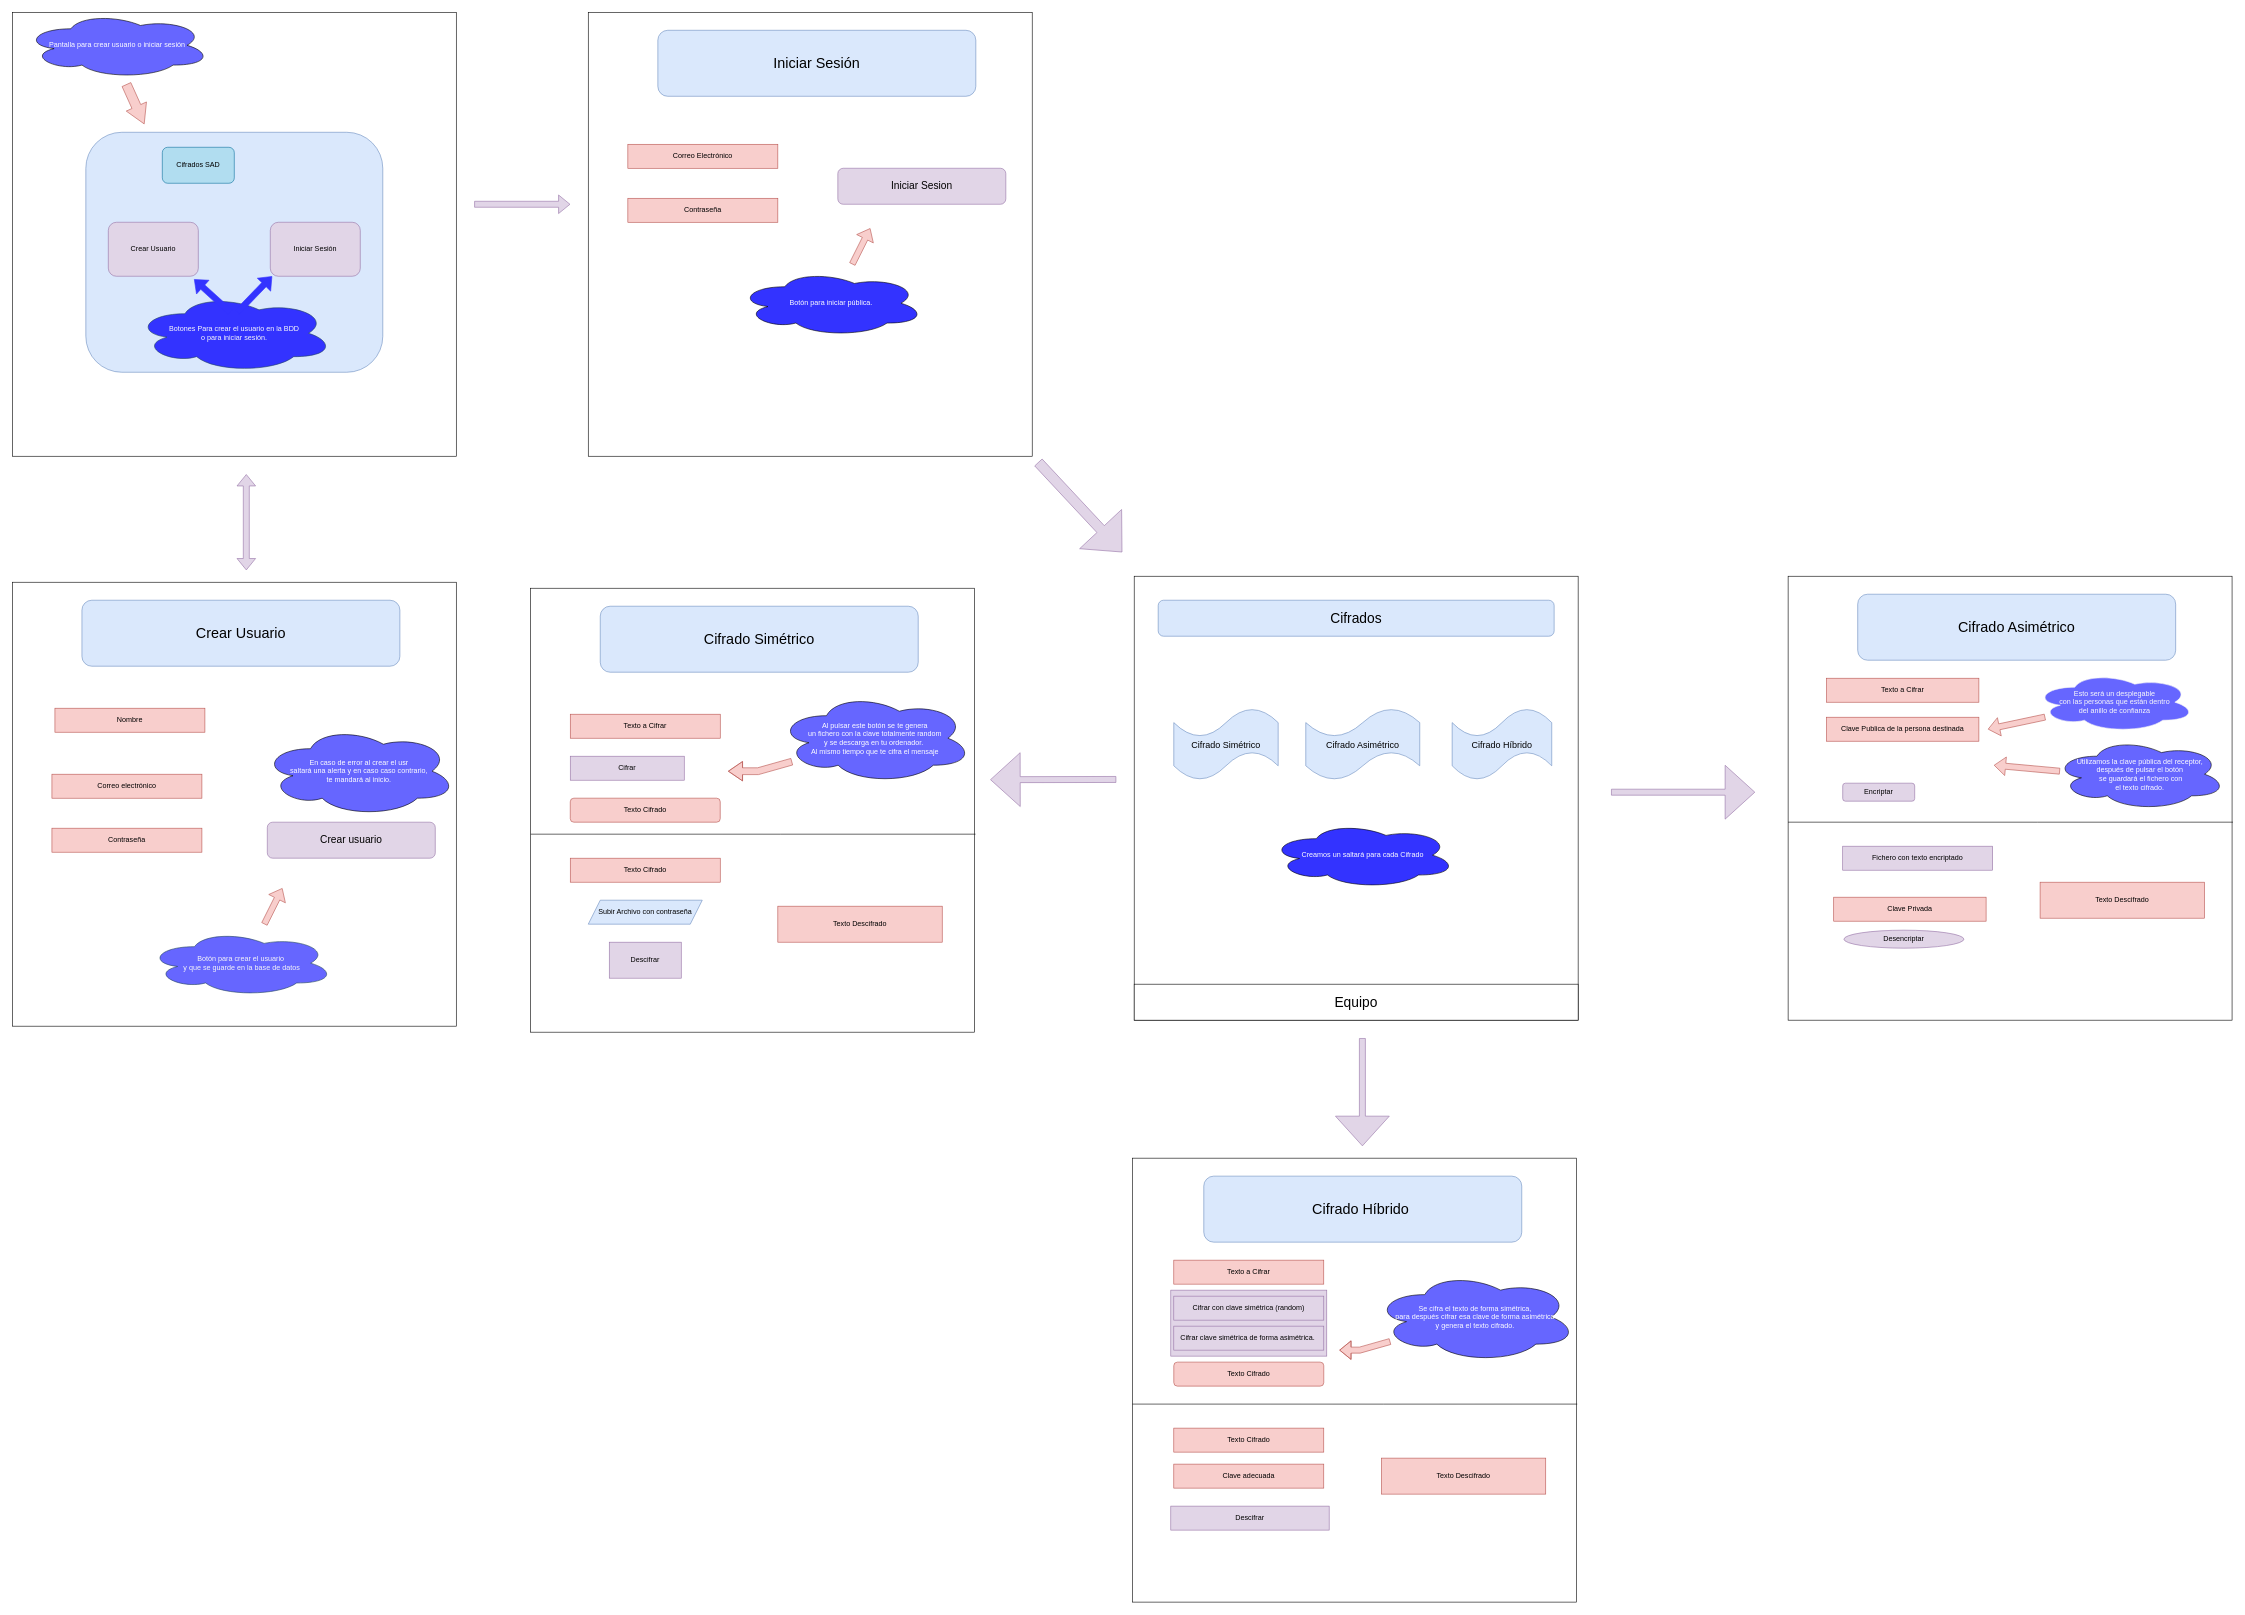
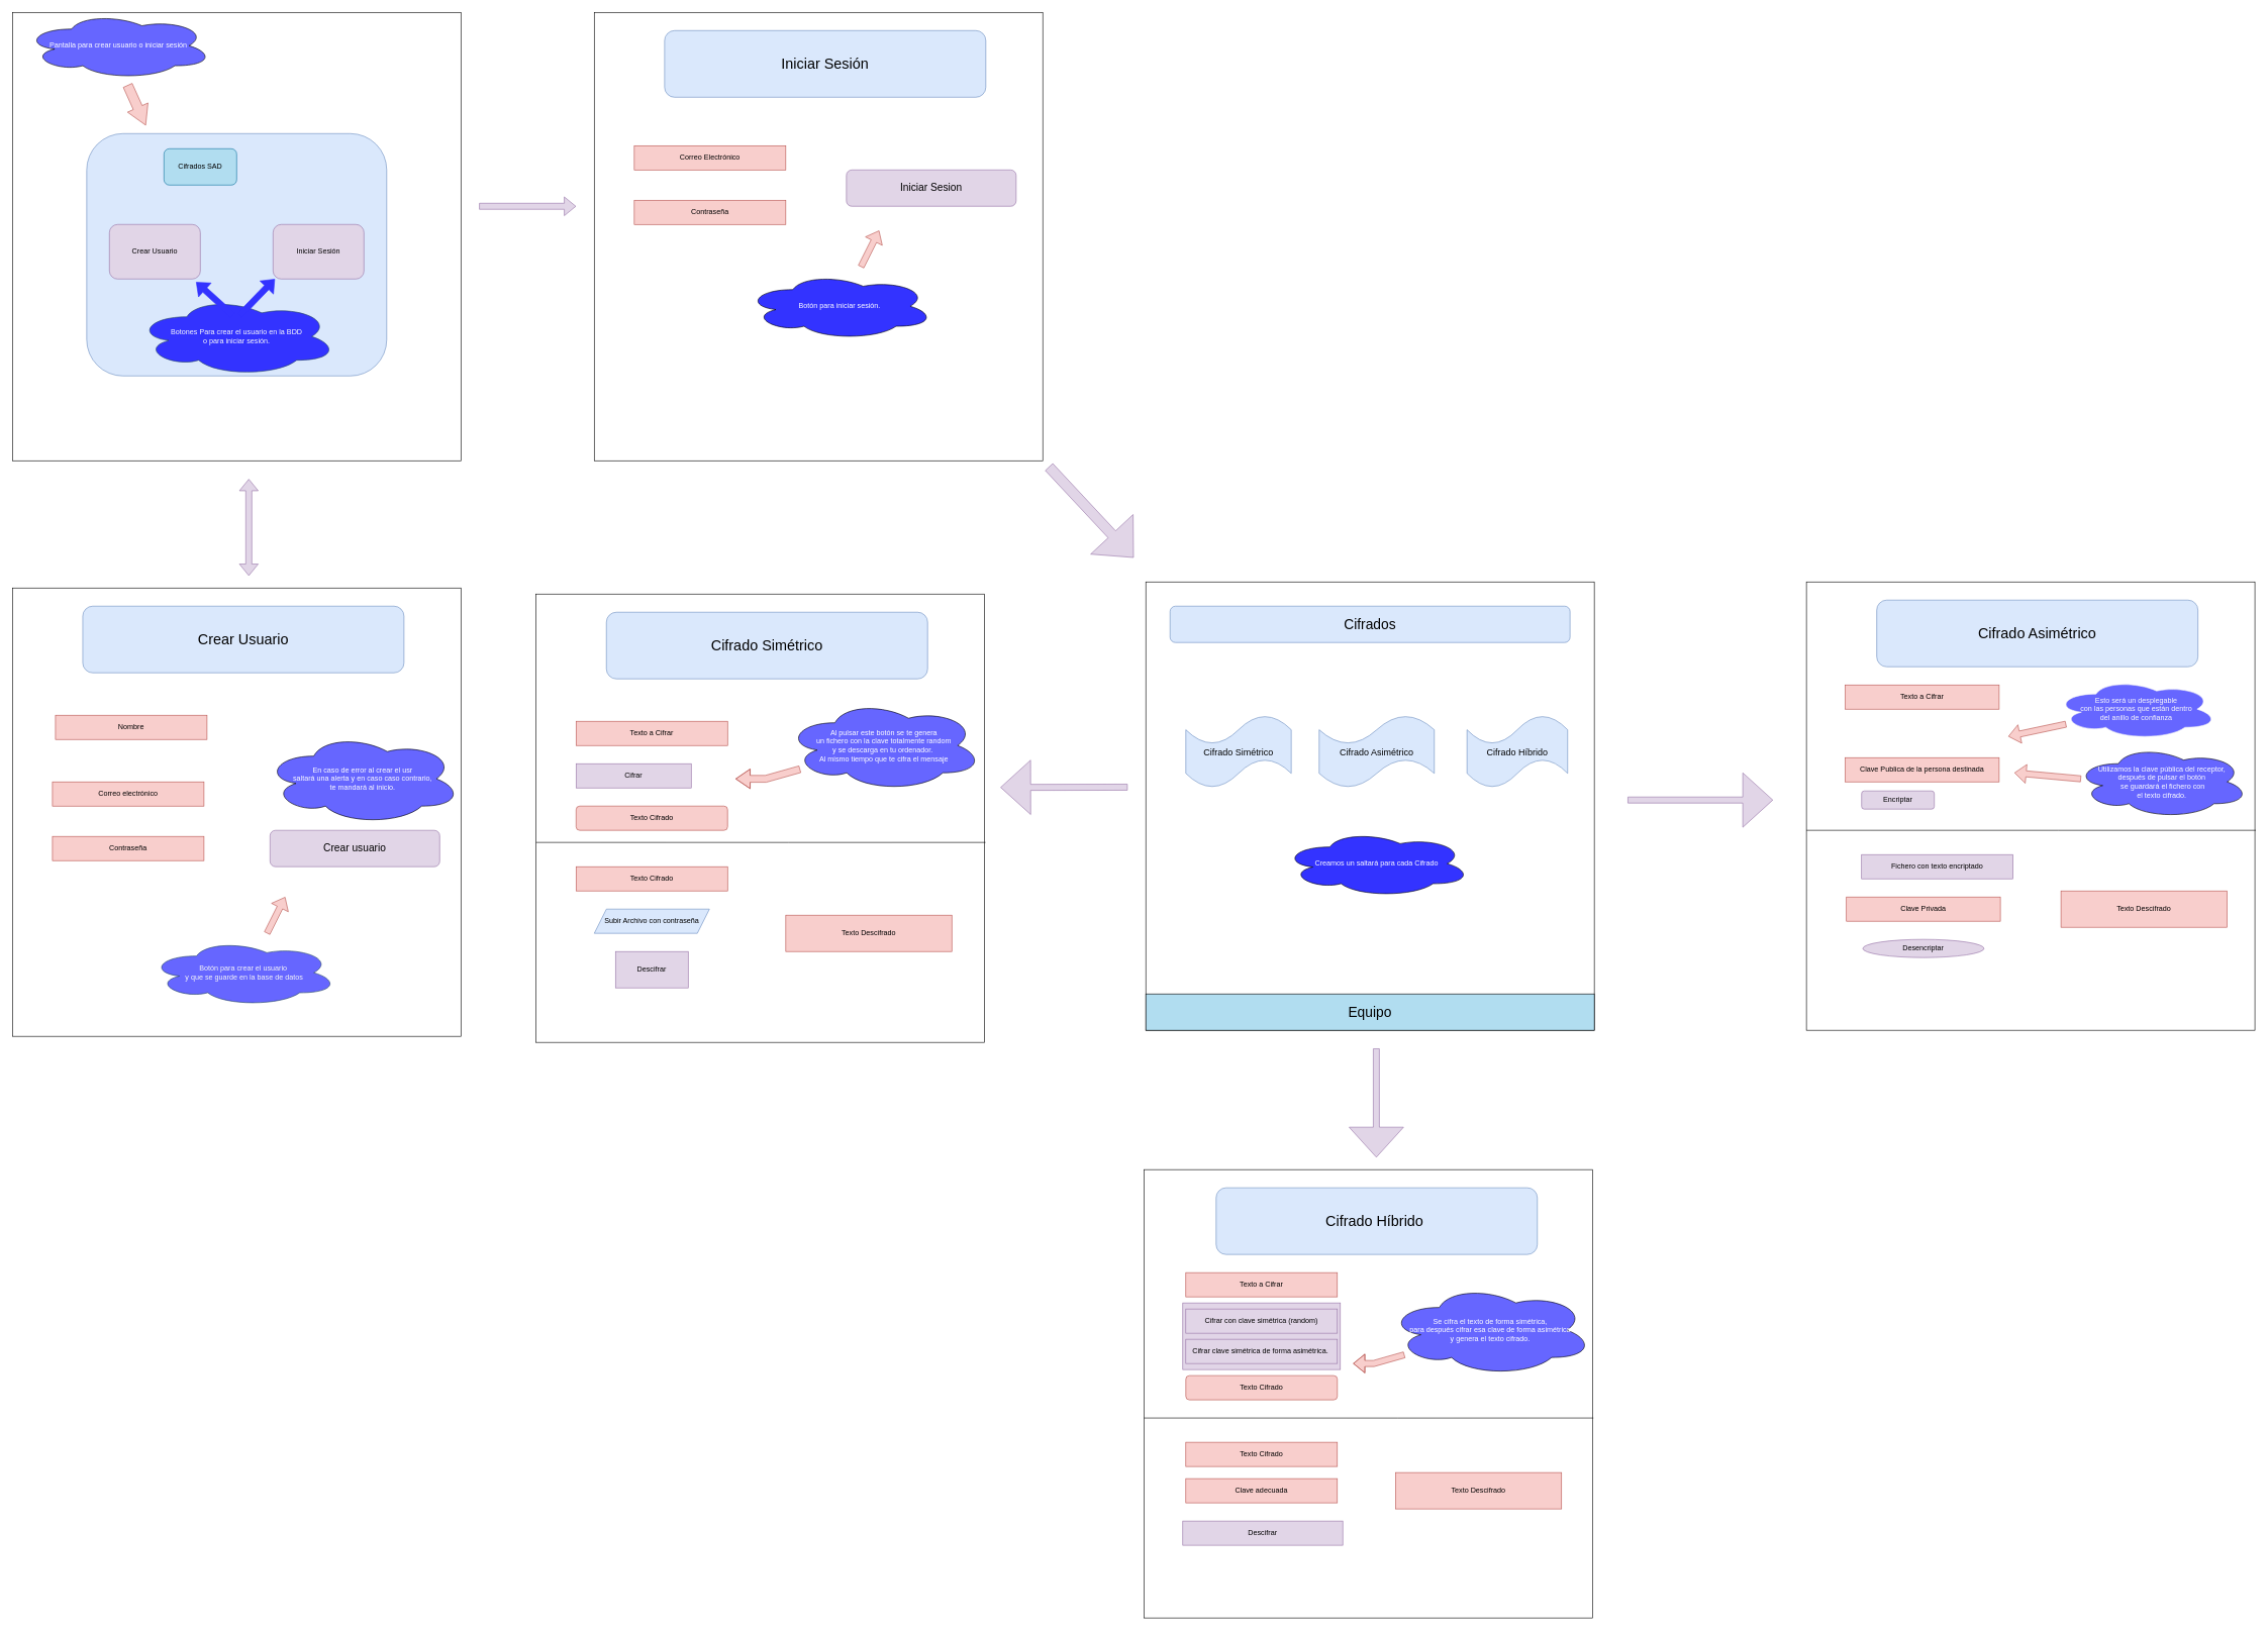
- <mxCell id="21" value="Botón para iniciar pública." style="ellipse;shape=cloud;whiteSpace=wrap;html=1;fillColor=#3333FF;fontColor=#FFFFFF;" parent="1" vertex="1"><mxGeometry x="1230" y="450" width="310" height="110" as="geometry" /></mxCell>
+ <mxCell id="21" value="Botón para iniciar sesión." style="ellipse;shape=cloud;whiteSpace=wrap;html=1;fillColor=#3333FF;fontColor=#FFFFFF;" parent="1" vertex="1"><mxGeometry x="1230" y="450" width="310" height="110" as="geometry" /></mxCell>
- <mxCell id="57" value="Clave Publica de la persona destinada" style="rounded=0;whiteSpace=wrap;html=1;fillColor=#f8cecc;strokeColor=#b85450;" parent="1" vertex="1"><mxGeometry x="3044" y="1195" width="254" height="40" as="geometry" /></mxCell>
+ <mxCell id="57" value="Clave Publica de la persona destinada" style="rounded=0;whiteSpace=wrap;html=1;fillColor=#f8cecc;strokeColor=#b85450;" parent="1" vertex="1"><mxGeometry x="3044" y="1250" width="254" height="40" as="geometry" /></mxCell>
- <mxCell id="55" value="Clave Privada" style="rounded=0;whiteSpace=wrap;html=1;fillColor=#f8cecc;strokeColor=#b85450;" parent="1" vertex="1"><mxGeometry x="3056" y="1495" width="254" height="40" as="geometry" /></mxCell>
+ <mxCell id="55" value="Clave Privada" style="rounded=0;whiteSpace=wrap;html=1;fillColor=#f8cecc;strokeColor=#b85450;" parent="1" vertex="1"><mxGeometry x="3046" y="1480" width="254" height="40" as="geometry" /></mxCell>
- <mxCell id="33" value="&lt;font style=&quot;font-size: 23px;&quot;&gt;Equipo&lt;/font&gt;" style="rounded=0;whiteSpace=wrap;html=1;" parent="1" vertex="1"><mxGeometry x="1890" y="1640" width="740" height="60" as="geometry" /></mxCell>
+ <mxCell id="33" value="&lt;font style=&quot;font-size: 23px;&quot;&gt;Equipo&lt;/font&gt;" style="rounded=0;whiteSpace=wrap;html=1;fillColor=#b1ddf0;" parent="1" vertex="1"><mxGeometry x="1890" y="1640" width="740" height="60" as="geometry" /></mxCell>
